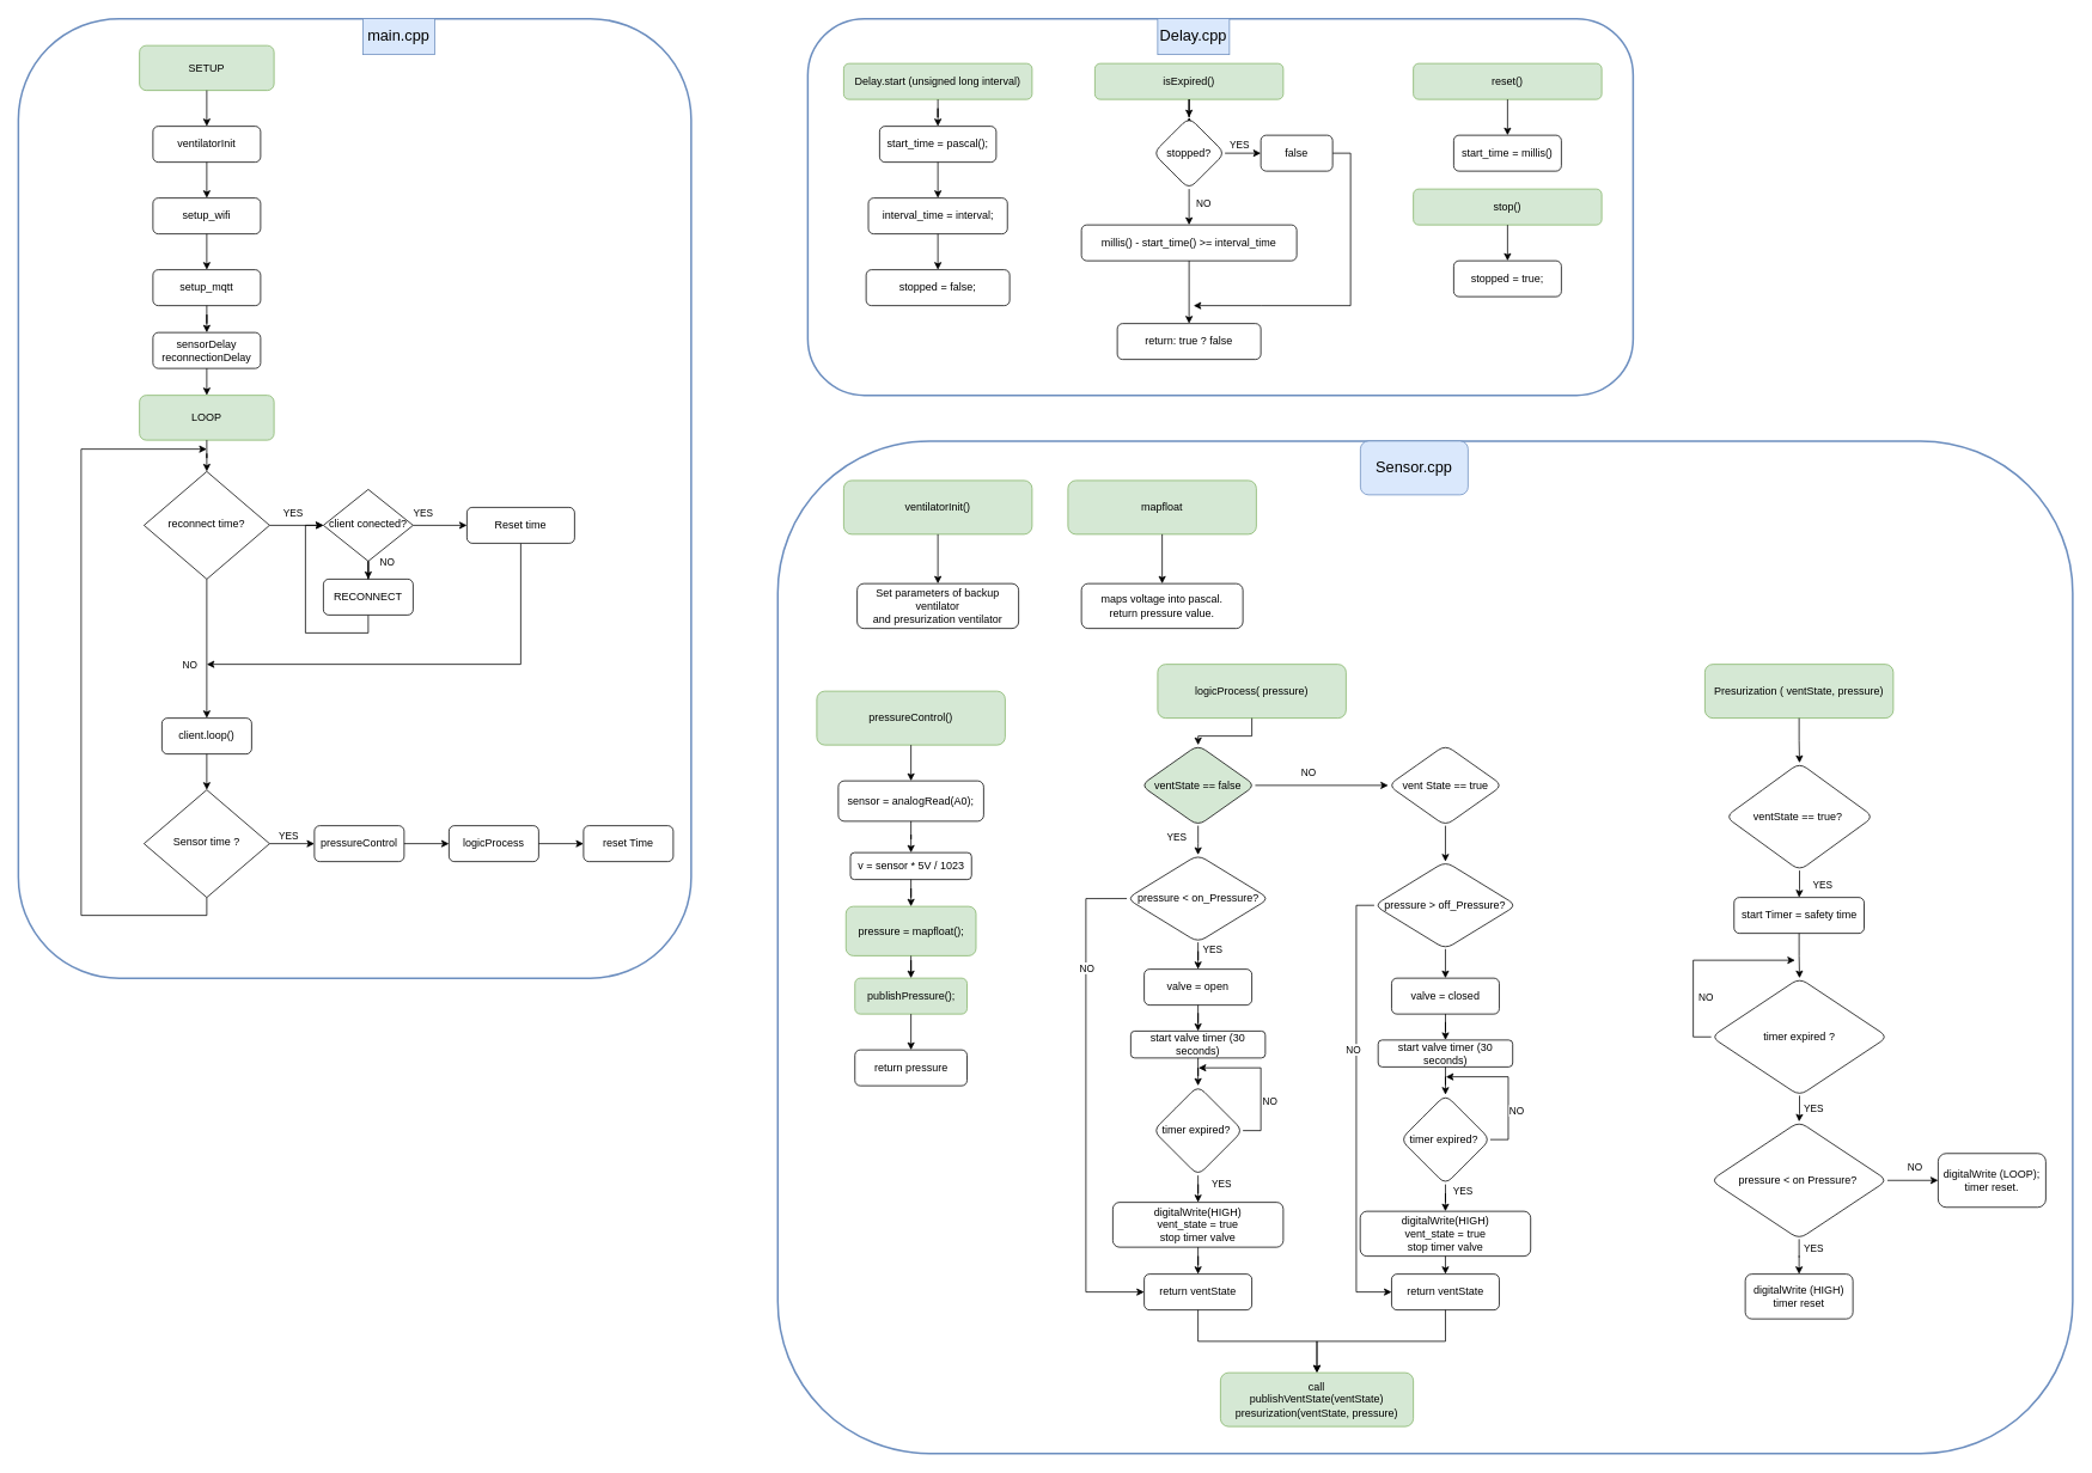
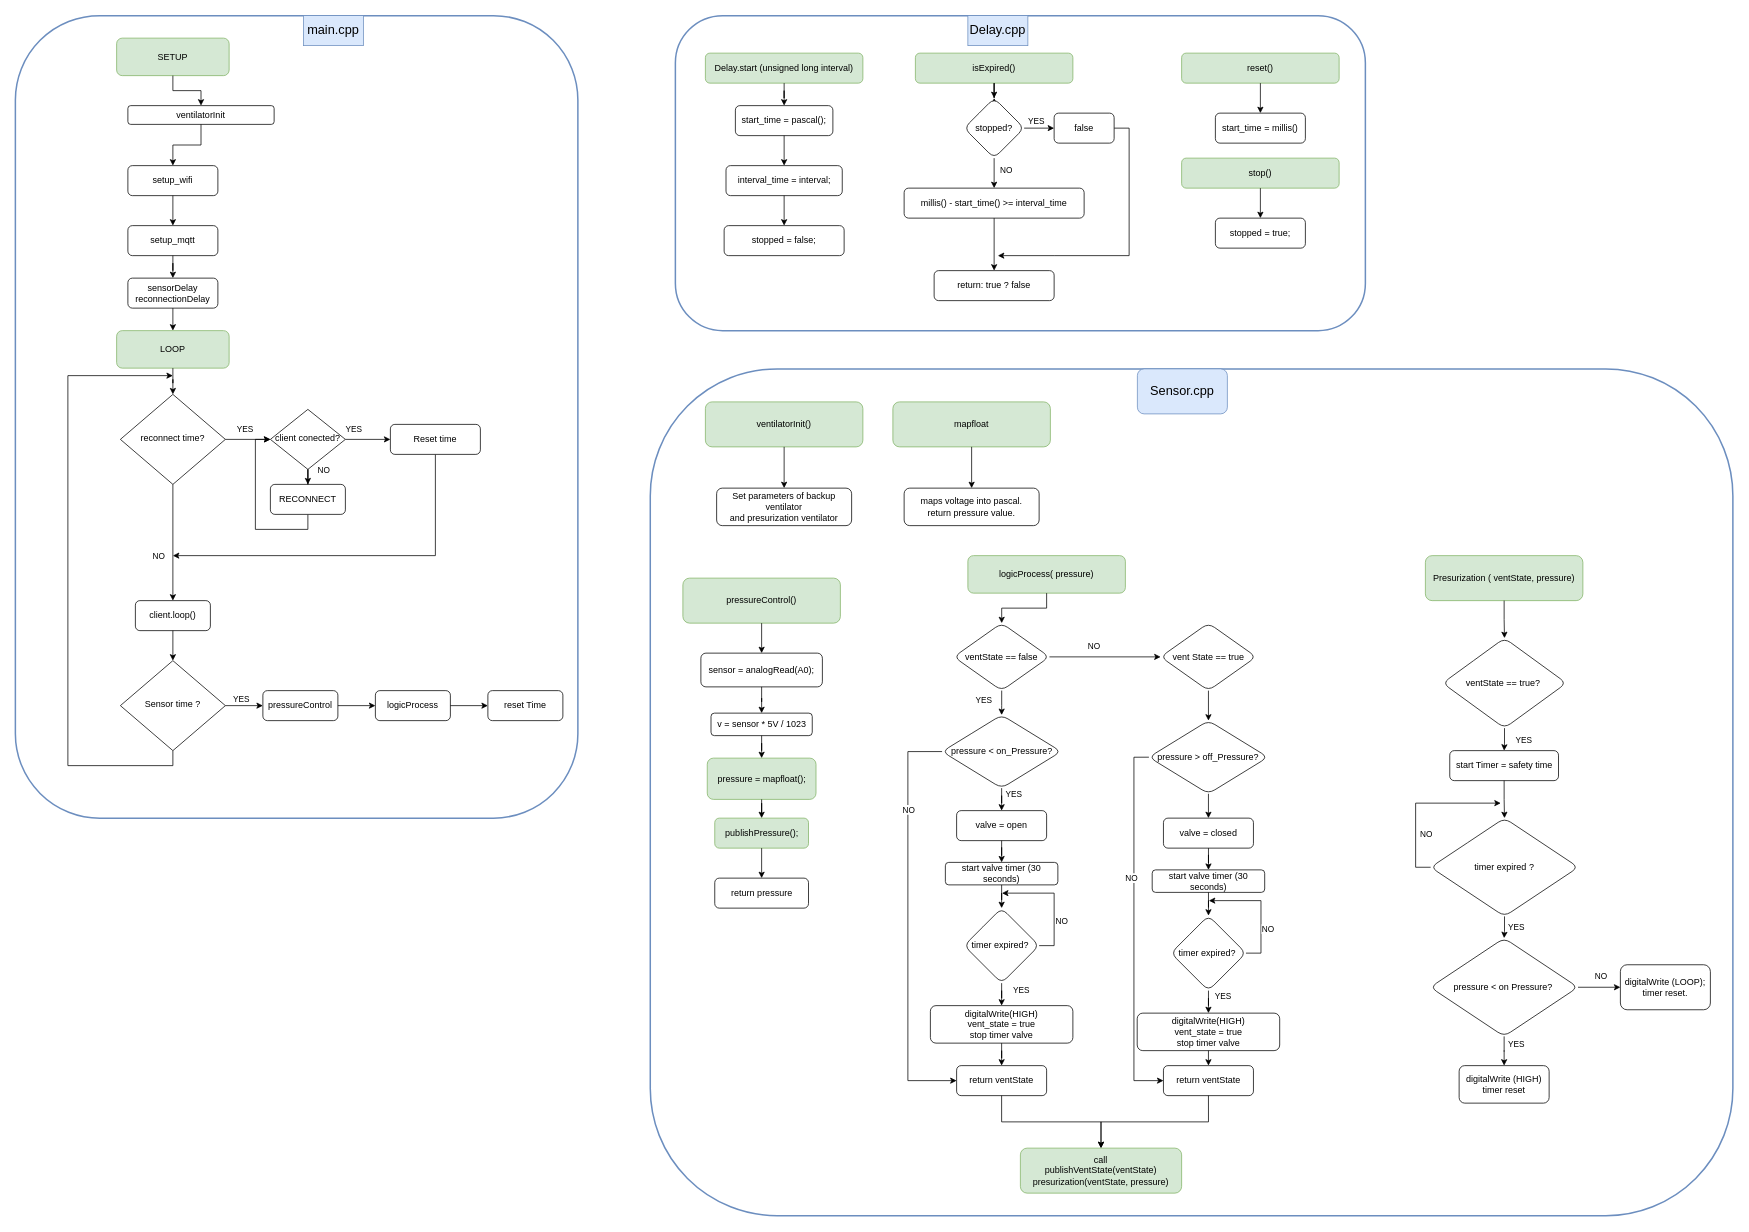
- <mxCell id="33" value="ventilatorInit" style="rounded=1;whiteSpace=wrap;html=1;fontSize=12;glass=0;strokeWidth=1;shadow=0;" vertex="1" parent="31"><mxGeometry x="150" y="120" width="120" height="40" as="geometry" /></mxCell>
+ <mxCell id="33" value="ventilatorInit" style="rounded=1;whiteSpace=wrap;html=1;fontSize=12;glass=0;strokeWidth=1;shadow=0;" vertex="1" parent="31"><mxGeometry x="150" y="120" width="195" height="25" as="geometry" /></mxCell>
- <mxCell id="89" value="logicProcess( pressure)" style="rounded=1;whiteSpace=wrap;html=1;fillColor=#d5e8d4;strokeColor=#82b366;" vertex="1" parent="71"><mxGeometry x="423.46" y="249" width="210" height="60" as="geometry" /></mxCell>
+ <mxCell id="89" value="logicProcess( pressure)" style="rounded=1;whiteSpace=wrap;html=1;fillColor=#d5e8d4;strokeColor=#82b366;" vertex="1" parent="71"><mxGeometry x="423.46" y="249" width="210" height="50" as="geometry" /></mxCell>
- <mxCell id="90" value="ventState == false" style="rhombus;whiteSpace=wrap;html=1;rounded=1;fillColor=#d5e8d4;" vertex="1" parent="71"><mxGeometry x="404.71" y="339" width="127.5" height="90" as="geometry" /></mxCell>
+ <mxCell id="90" value="ventState == false" style="rhombus;whiteSpace=wrap;html=1;rounded=1;" vertex="1" parent="71"><mxGeometry x="404.71" y="339" width="127.5" height="90" as="geometry" /></mxCell>
